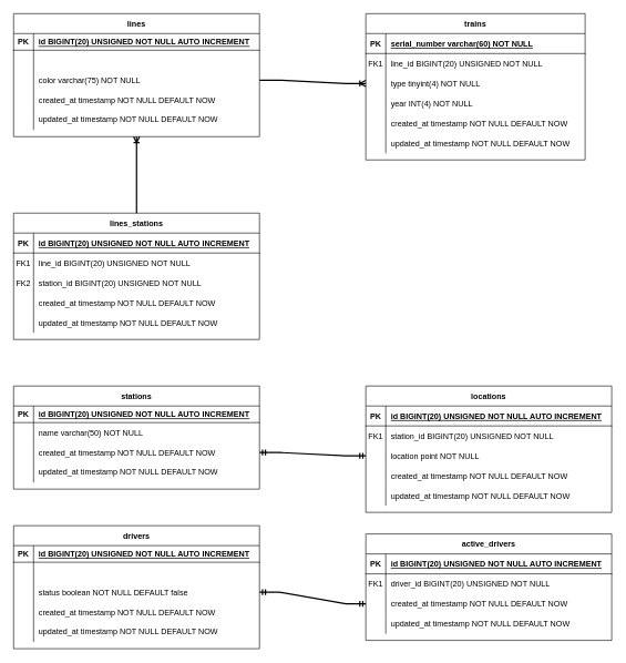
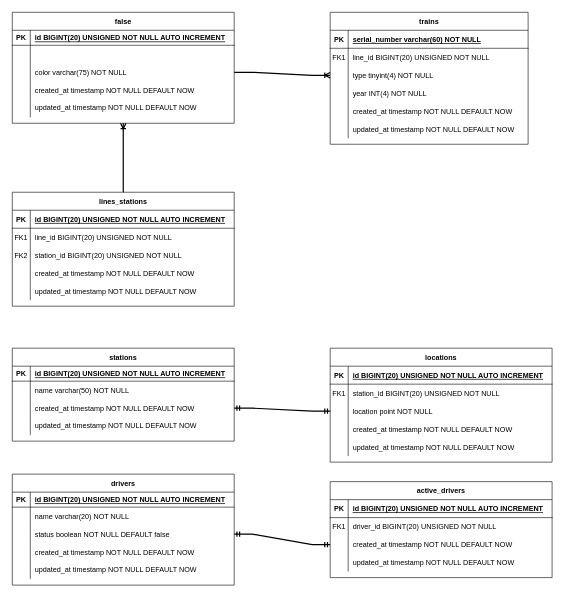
- <mxCell id="2" value="lines" style="shape=table;startSize=30;container=1;collapsible=1;childLayout=tableLayout;fixedRows=1;rowLines=0;fontStyle=1;align=center;resizeLast=1;" vertex="1" parent="1"><mxGeometry x="20" y="20" width="370" height="185" as="geometry" /></mxCell>
+ <mxCell id="2" value="false" style="shape=table;startSize=30;container=1;collapsible=1;childLayout=tableLayout;fixedRows=1;rowLines=0;fontStyle=1;align=center;resizeLast=1;" vertex="1" parent="1"><mxGeometry x="20" y="20" width="370" height="185" as="geometry" /></mxCell>
+ <mxCell id="71" value="name varchar(20) NOT NULL" style="shape=partialRectangle;overflow=hidden;connectable=0;fillColor=none;top=0;left=0;bottom=0;right=0;align=left;spacingLeft=6;" vertex="1" parent="69"><mxGeometry x="30" width="340" height="30" as="geometry"><mxRectangle width="340" height="30" as="alternateBounds" /></mxGeometry></mxCell>
